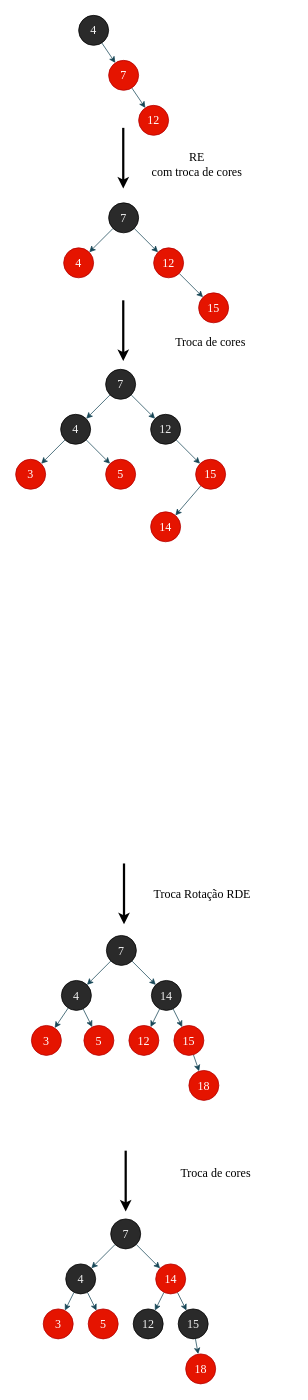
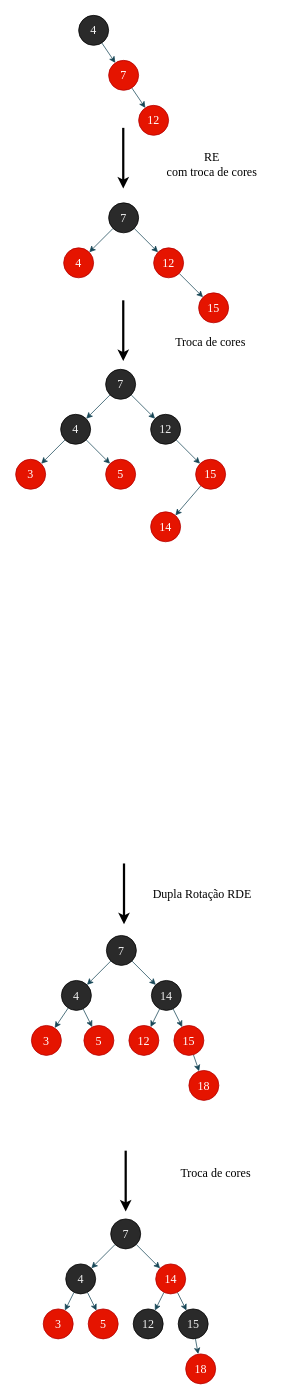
- <mxCell id="57" value="&lt;font color=&quot;#000000&quot;&gt;RE&lt;br&gt;com troca de cores&lt;br&gt;&lt;/font&gt;" style="text;html=1;strokeColor=none;fillColor=none;align=center;verticalAlign=middle;whiteSpace=wrap;rounded=0;fontFamily=Lucida Console;fontSize=16;" vertex="1" parent="1"><mxGeometry x="162" y="204" width="200" height="30" as="geometry" /></mxCell>
+ <mxCell id="57" value="&lt;font color=&quot;#000000&quot;&gt;RE&lt;br&gt;com troca de cores&lt;br&gt;&lt;/font&gt;" style="text;html=1;strokeColor=none;fillColor=none;align=center;verticalAlign=middle;whiteSpace=wrap;rounded=0;fontFamily=Lucida Console;fontSize=16;" vertex="1" parent="1"><mxGeometry x="182" y="204" width="200" height="30" as="geometry" /></mxCell>
- <mxCell id="59" value="&lt;font color=&quot;#000000&quot;&gt;Troca Rotação RDE&lt;/font&gt;" style="text;html=1;strokeColor=none;fillColor=none;align=center;verticalAlign=middle;whiteSpace=wrap;rounded=0;fontFamily=Lucida Console;fontSize=16;" vertex="1" parent="1"><mxGeometry x="169" y="1171" width="200" height="40" as="geometry" /></mxCell>
+ <mxCell id="59" value="&lt;font color=&quot;#000000&quot;&gt;Dupla Rotação RDE&lt;/font&gt;" style="text;html=1;strokeColor=none;fillColor=none;align=center;verticalAlign=middle;whiteSpace=wrap;rounded=0;fontFamily=Lucida Console;fontSize=16;" vertex="1" parent="1"><mxGeometry x="169" y="1171" width="200" height="40" as="geometry" /></mxCell>
